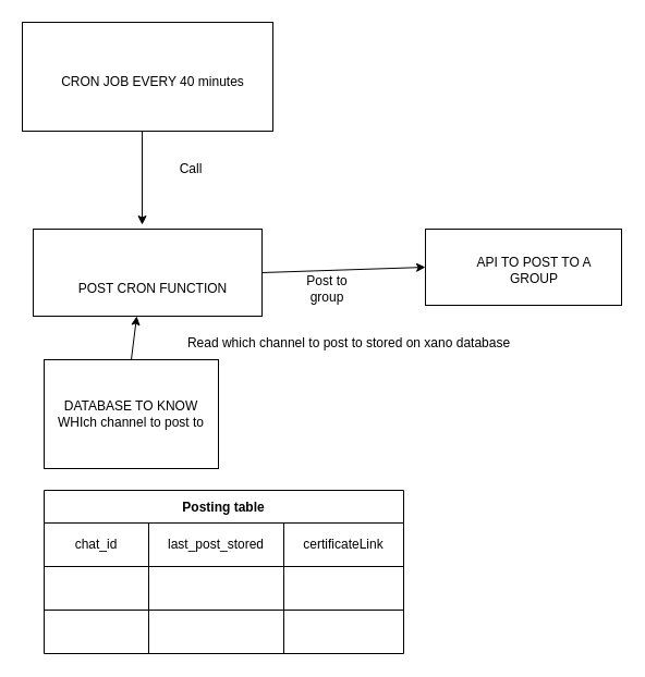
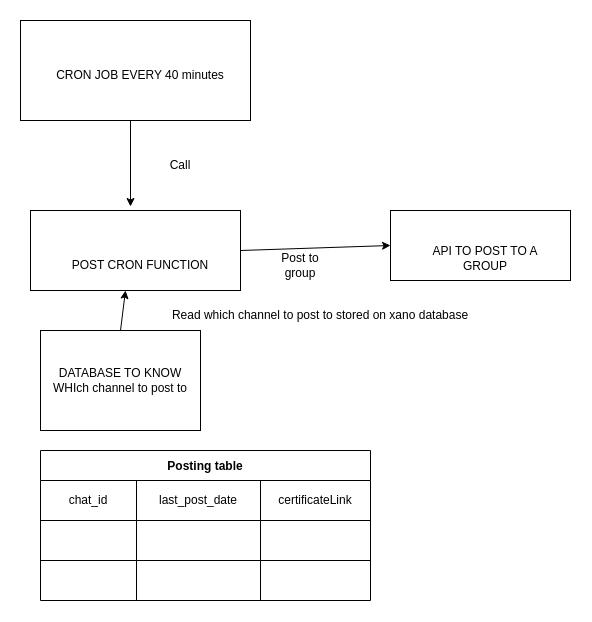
- <mxCell id="13" value="Call" style="text;html=1;strokeColor=none;fillColor=none;align=center;verticalAlign=middle;whiteSpace=wrap;rounded=0;" parent="1" vertex="1"><mxGeometry x="145" y="140" width="60" height="30" as="geometry" /></mxCell>
+ <mxCell id="13" value="Call" style="text;html=1;strokeColor=none;fillColor=none;align=center;verticalAlign=middle;whiteSpace=wrap;rounded=0;" parent="1" vertex="1"><mxGeometry x="150" y="150" width="60" height="30" as="geometry" /></mxCell>
- <mxCell id="8" value="API TO POST TO A GROUP" style="text;html=1;strokeColor=none;fillColor=none;align=center;verticalAlign=middle;whiteSpace=wrap;rounded=0;" parent="1" vertex="1"><mxGeometry x="430" y="230" width="120" height="35" as="geometry" /></mxCell>
+ <mxCell id="8" value="API TO POST TO A GROUP" style="text;html=1;strokeColor=none;fillColor=none;align=center;verticalAlign=middle;whiteSpace=wrap;rounded=0;" parent="1" vertex="1"><mxGeometry x="425" y="240" width="120" height="35" as="geometry" /></mxCell>
- <mxCell id="19" value="last_post_stored" style="shape=partialRectangle;html=1;whiteSpace=wrap;connectable=0;fillColor=none;top=0;left=0;bottom=0;right=0;overflow=hidden;" vertex="1" parent="17"><mxGeometry x="96" width="124" height="40" as="geometry"><mxRectangle width="124" height="40" as="alternateBounds" /></mxGeometry></mxCell>
+ <mxCell id="19" value="last_post_date" style="shape=partialRectangle;html=1;whiteSpace=wrap;connectable=0;fillColor=none;top=0;left=0;bottom=0;right=0;overflow=hidden;" vertex="1" parent="17"><mxGeometry x="96" width="124" height="40" as="geometry"><mxRectangle width="124" height="40" as="alternateBounds" /></mxGeometry></mxCell>
